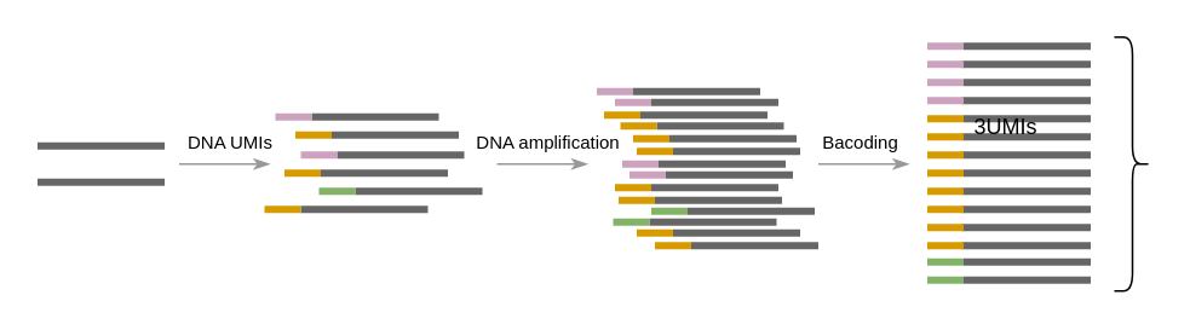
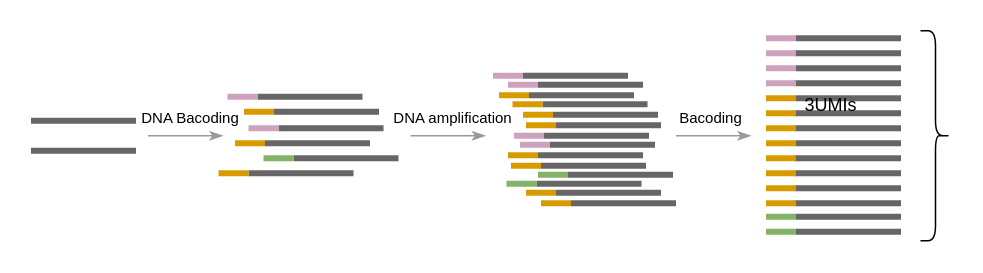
- <mxCell id="77" value="&lt;font style=&quot;font-size: 10px;&quot;&gt;DNA UMIs&lt;/font&gt;" style="text;html=1;align=center;verticalAlign=middle;resizable=0;points=[];autosize=1;strokeColor=none;fillColor=none;" vertex="1" parent="1"><mxGeometry x="86" y="68" width="80" height="20" as="geometry" /></mxCell>
+ <mxCell id="77" value="&lt;font style=&quot;font-size: 10px;&quot;&gt;DNA Bacoding&lt;/font&gt;" style="text;html=1;align=center;verticalAlign=middle;resizable=0;points=[];autosize=1;strokeColor=none;fillColor=none;" vertex="1" parent="1"><mxGeometry x="86" y="68" width="80" height="20" as="geometry" /></mxCell>
